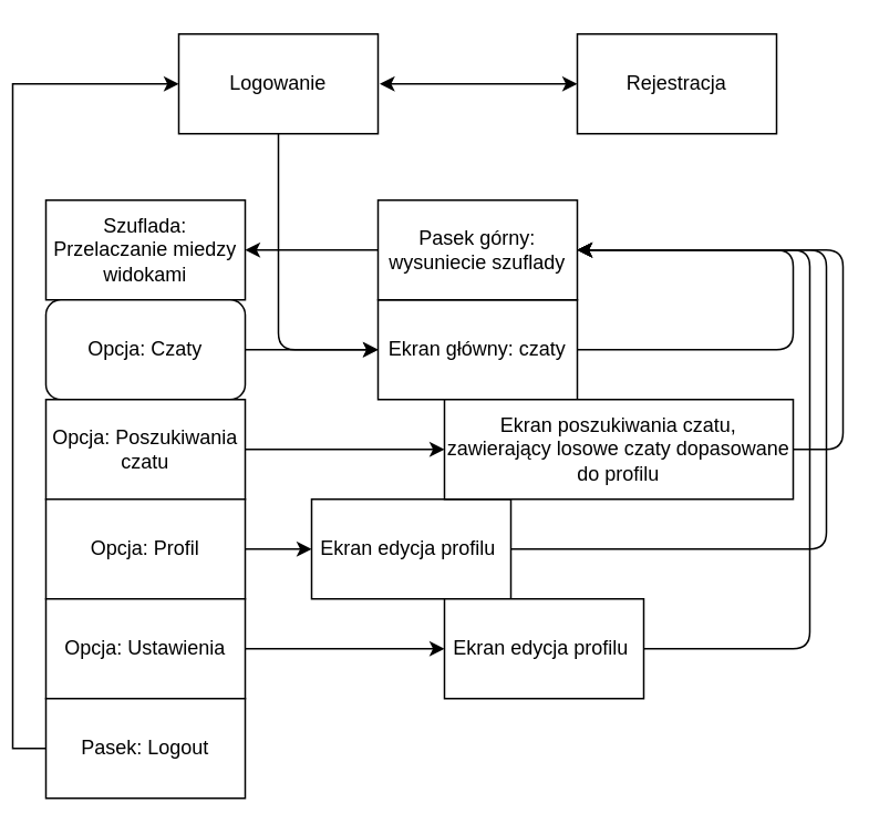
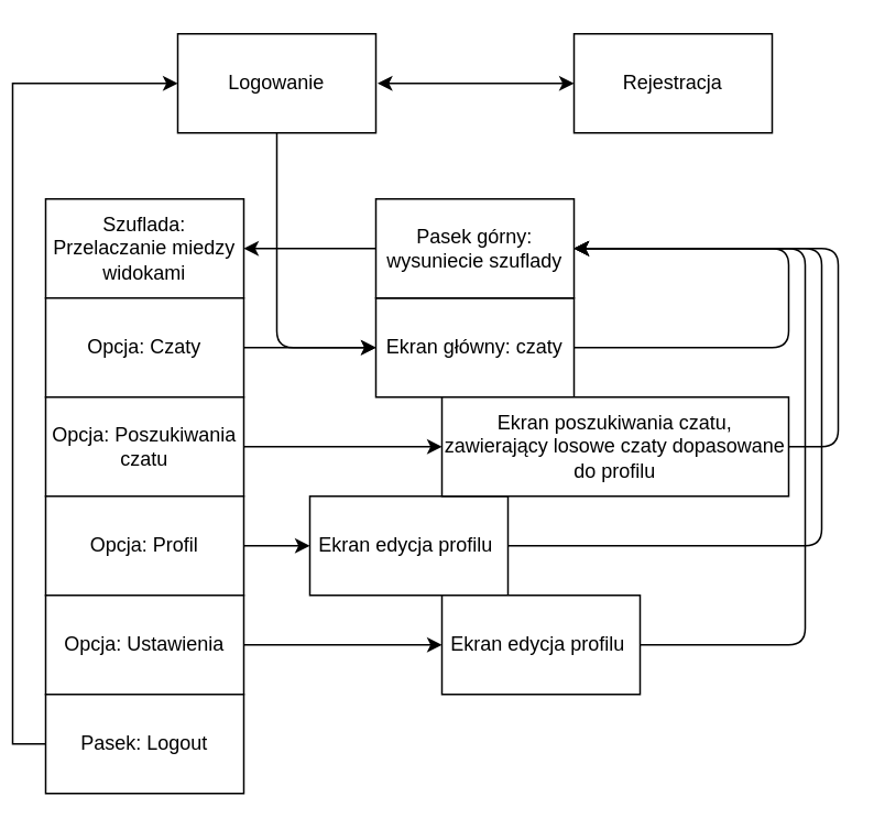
- <mxCell id="11" value="Opcja: Czaty" style="whiteSpace=wrap;html=1;rounded=1;" vertex="1" parent="1"><mxGeometry x="20" y="180" width="120" height="60" as="geometry" /></mxCell>
+ <mxCell id="11" value="Opcja: Czaty" style="rounded=0;whiteSpace=wrap;html=1;" vertex="1" parent="1"><mxGeometry x="20" y="180" width="120" height="60" as="geometry" /></mxCell>
